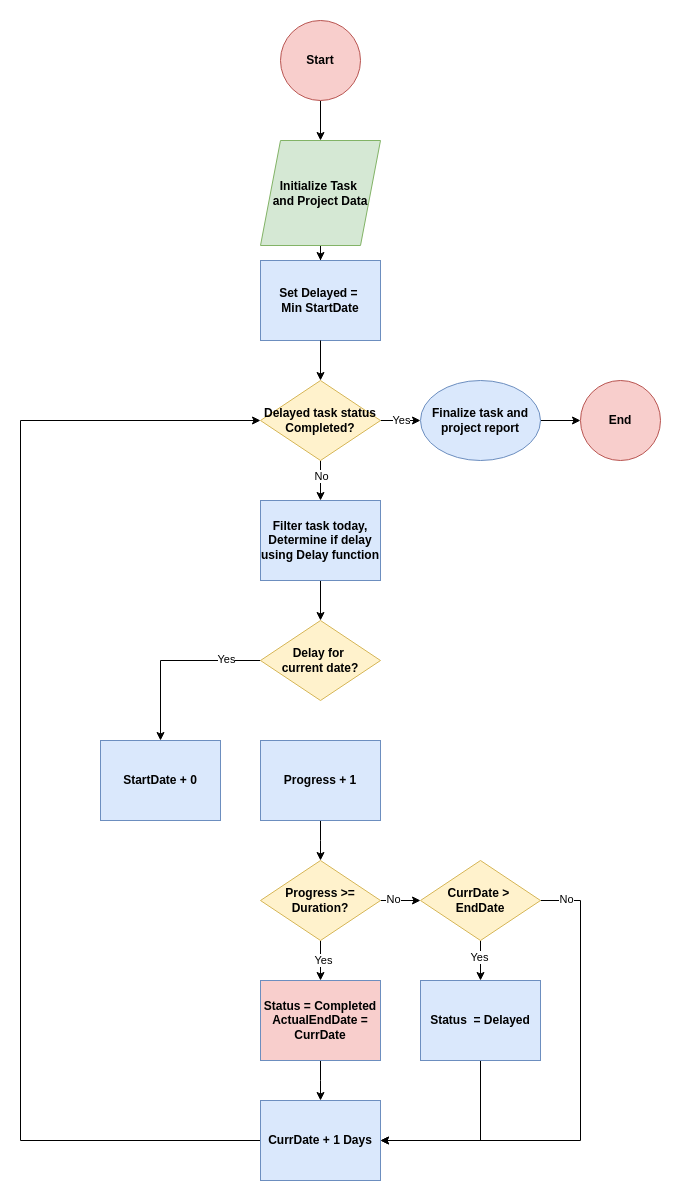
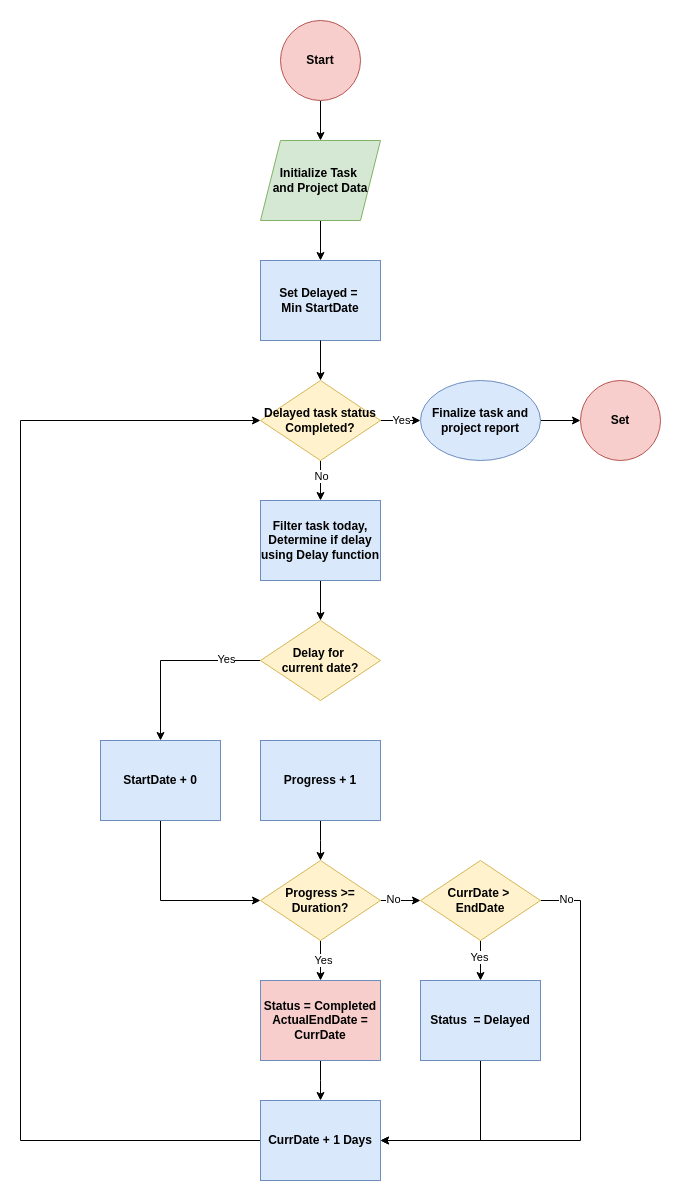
- <mxCell id="3" value="Initialize Task&amp;nbsp;&lt;div&gt;and Project Data&lt;/div&gt;" style="shape=parallelogram;perimeter=parallelogramPerimeter;whiteSpace=wrap;html=1;fixedSize=1;fillColor=#d5e8d4;strokeColor=#82b366;fontStyle=1" vertex="1" parent="1"><mxGeometry x="260" y="140" width="120" height="105" as="geometry" /></mxCell>
+ <mxCell id="3" value="Initialize Task&amp;nbsp;&lt;div&gt;and Project Data&lt;/div&gt;" style="shape=parallelogram;perimeter=parallelogramPerimeter;whiteSpace=wrap;html=1;fixedSize=1;fillColor=#d5e8d4;strokeColor=#82b366;fontStyle=1" vertex="1" parent="1"><mxGeometry x="260" y="140" width="120" height="80" as="geometry" /></mxCell>
- <mxCell id="13" value="End" style="ellipse;whiteSpace=wrap;html=1;aspect=fixed;fillColor=#f8cecc;strokeColor=#b85450;fontStyle=1" vertex="1" parent="1"><mxGeometry x="580" y="380" width="80" height="80" as="geometry" /></mxCell>
+ <mxCell id="13" value="Set" style="ellipse;whiteSpace=wrap;html=1;aspect=fixed;fillColor=#f8cecc;strokeColor=#b85450;fontStyle=1" vertex="1" parent="1"><mxGeometry x="580" y="380" width="80" height="80" as="geometry" /></mxCell>
+ <mxCell id="28" style="edgeStyle=orthogonalEdgeStyle;rounded=0;orthogonalLoop=1;jettySize=auto;html=1;entryX=0;entryY=0.5;entryDx=0;entryDy=0;exitX=0.5;exitY=1;exitDx=0;exitDy=0;" edge="1" parent="1" source="29" target="25"><mxGeometry relative="1" as="geometry"><Array as="points"><mxPoint x="160" y="900" /></Array></mxGeometry></mxCell>
